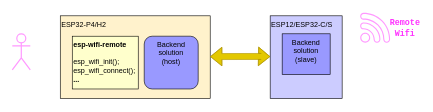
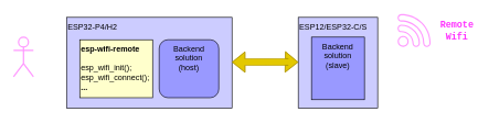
- <mxCell id="2" value="ESP32-P4/H2" style="rounded=0;whiteSpace=wrap;html=1;align=left;verticalAlign=top;fillColor=#fff2cc;fontColor=#000000;" parent="1" vertex="1"><mxGeometry x="100" y="25.5" width="250" height="138" as="geometry" /></mxCell>
+ <mxCell id="2" value="ESP32-P4/H2" style="rounded=0;whiteSpace=wrap;html=1;align=left;verticalAlign=top;fillColor=#CCCCFF;fontColor=#000000;" parent="1" vertex="1"><mxGeometry x="100" y="25.5" width="250" height="138" as="geometry" /></mxCell>
- <mxCell id="10" value="&lt;div style=&quot;font-family: Consolas, &amp;quot;Courier New&amp;quot;, monospace; font-size: 14px; line-height: 19px;&quot;&gt;&lt;font color=&quot;#ff33ff&quot;&gt;&lt;b&gt;Remote&lt;/b&gt;&lt;/font&gt;&lt;/div&gt;&lt;div style=&quot;font-family: Consolas, &amp;quot;Courier New&amp;quot;, monospace; font-size: 14px; line-height: 19px;&quot;&gt;&lt;font color=&quot;#ff33ff&quot;&gt;&lt;b&gt;Wifi&lt;/b&gt;&lt;/font&gt;&lt;/div&gt;" style="text;html=1;strokeColor=none;fillColor=none;align=center;verticalAlign=middle;whiteSpace=wrap;rounded=0;strokeWidth=2;fontSize=12;fontColor=#000000;" parent="1" vertex="1"><mxGeometry x="650" y="23" width="50" height="45" as="geometry" /></mxCell>
+ <mxCell id="10" value="&lt;div style=&quot;font-family: Consolas, &amp;quot;Courier New&amp;quot;, monospace; font-size: 14px; line-height: 19px;&quot;&gt;&lt;font color=&quot;#ff33ff&quot;&gt;&lt;b&gt;Remote&lt;/b&gt;&lt;/font&gt;&lt;/div&gt;&lt;div style=&quot;font-family: Consolas, &amp;quot;Courier New&amp;quot;, monospace; font-size: 14px; line-height: 19px;&quot;&gt;&lt;font color=&quot;#ff33ff&quot;&gt;&lt;b&gt;Wifi&lt;/b&gt;&lt;/font&gt;&lt;/div&gt;" style="text;html=1;strokeColor=none;fillColor=none;align=center;verticalAlign=middle;whiteSpace=wrap;rounded=0;strokeWidth=2;fontSize=12;fontColor=#000000;" parent="1" vertex="1"><mxGeometry x="665" y="23" width="50" height="45" as="geometry" /></mxCell>
- <mxCell id="8" value="Backend solution&lt;br&gt;(slave)" style="rounded=0;whiteSpace=wrap;html=1;align=center;verticalAlign=top;fillColor=#9999FF;fontColor=#000000;" parent="1" vertex="1"><mxGeometry x="470" y="55.5" width="80" height="68" as="geometry" /></mxCell>
+ <mxCell id="8" value="Backend solution&lt;br&gt;(slave)" style="rounded=0;whiteSpace=wrap;html=1;align=center;verticalAlign=top;fillColor=#9999FF;fontColor=#000000;" parent="1" vertex="1"><mxGeometry x="470" y="55.5" width="80" height="95" as="geometry" /></mxCell>
